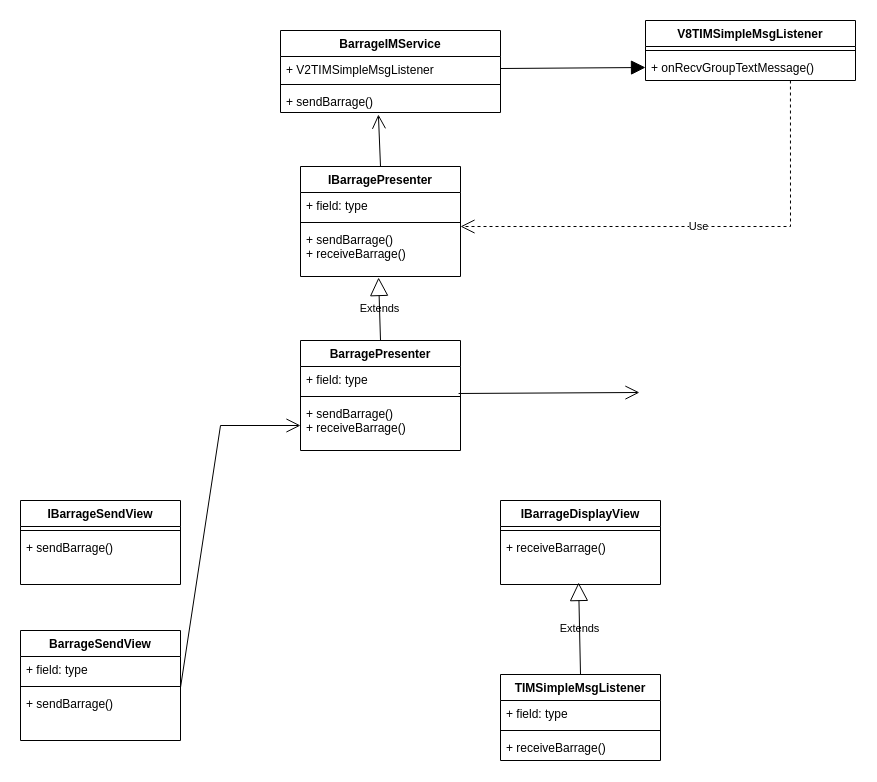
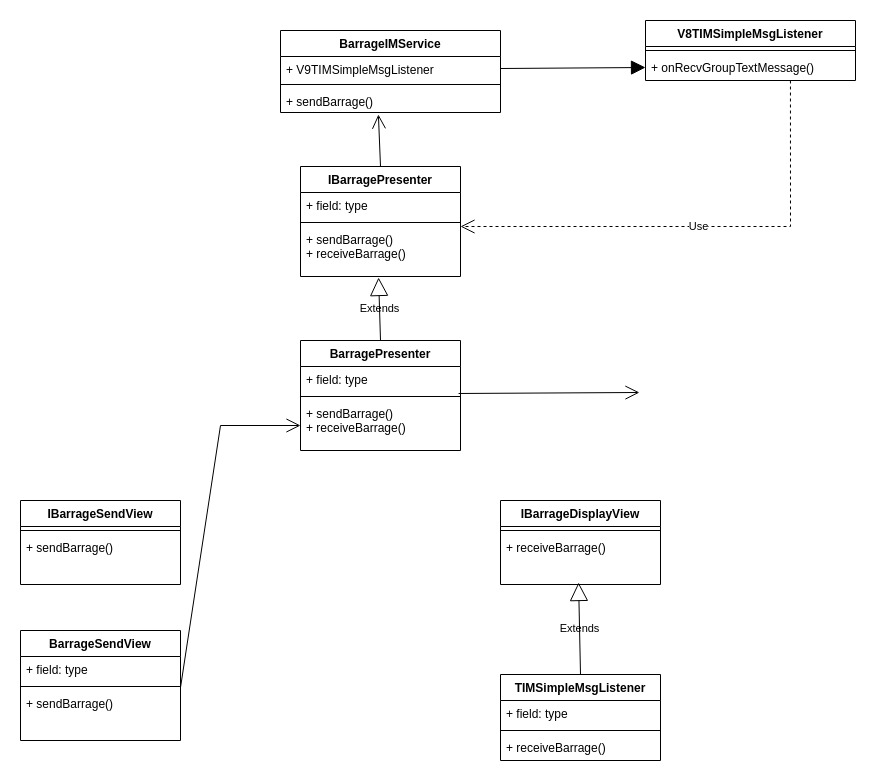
- <mxCell id="6" value="+&amp;nbsp;V2TIMSimpleMsgListener" style="text;align=left;verticalAlign=top;spacingLeft=4;spacingRight=4;overflow=hidden;rotatable=0;points=[[0,0.5],[1,0.5]];portConstraint=eastwest;whiteSpace=wrap;html=1;labelBackgroundColor=none;" vertex="1" parent="5"><mxGeometry y="26" width="220" height="24" as="geometry" /></mxCell>
+ <mxCell id="6" value="+&amp;nbsp;V9TIMSimpleMsgListener" style="text;align=left;verticalAlign=top;spacingLeft=4;spacingRight=4;overflow=hidden;rotatable=0;points=[[0,0.5],[1,0.5]];portConstraint=eastwest;whiteSpace=wrap;html=1;labelBackgroundColor=none;" vertex="1" parent="5"><mxGeometry y="26" width="220" height="24" as="geometry" /></mxCell>
